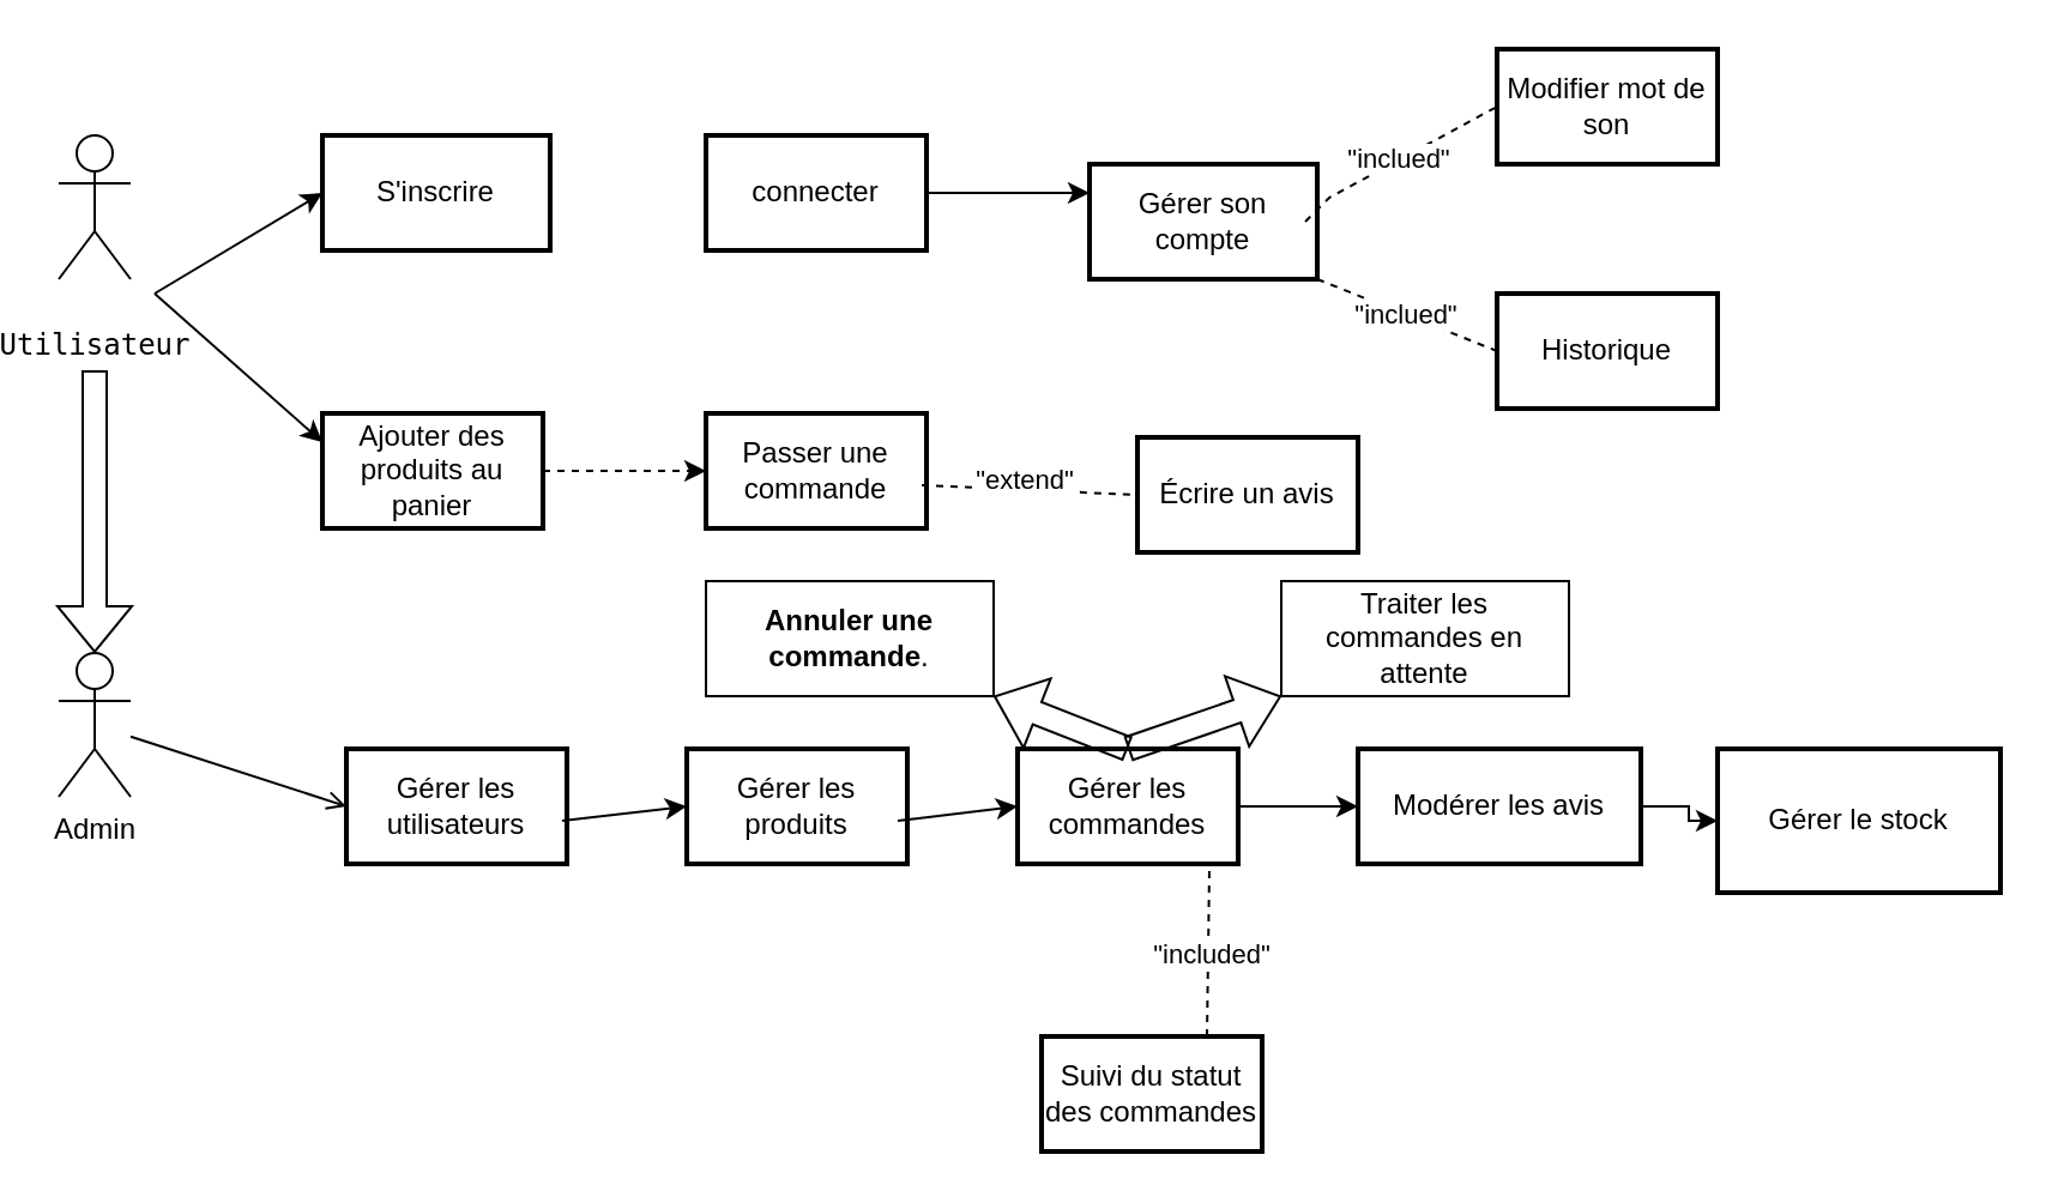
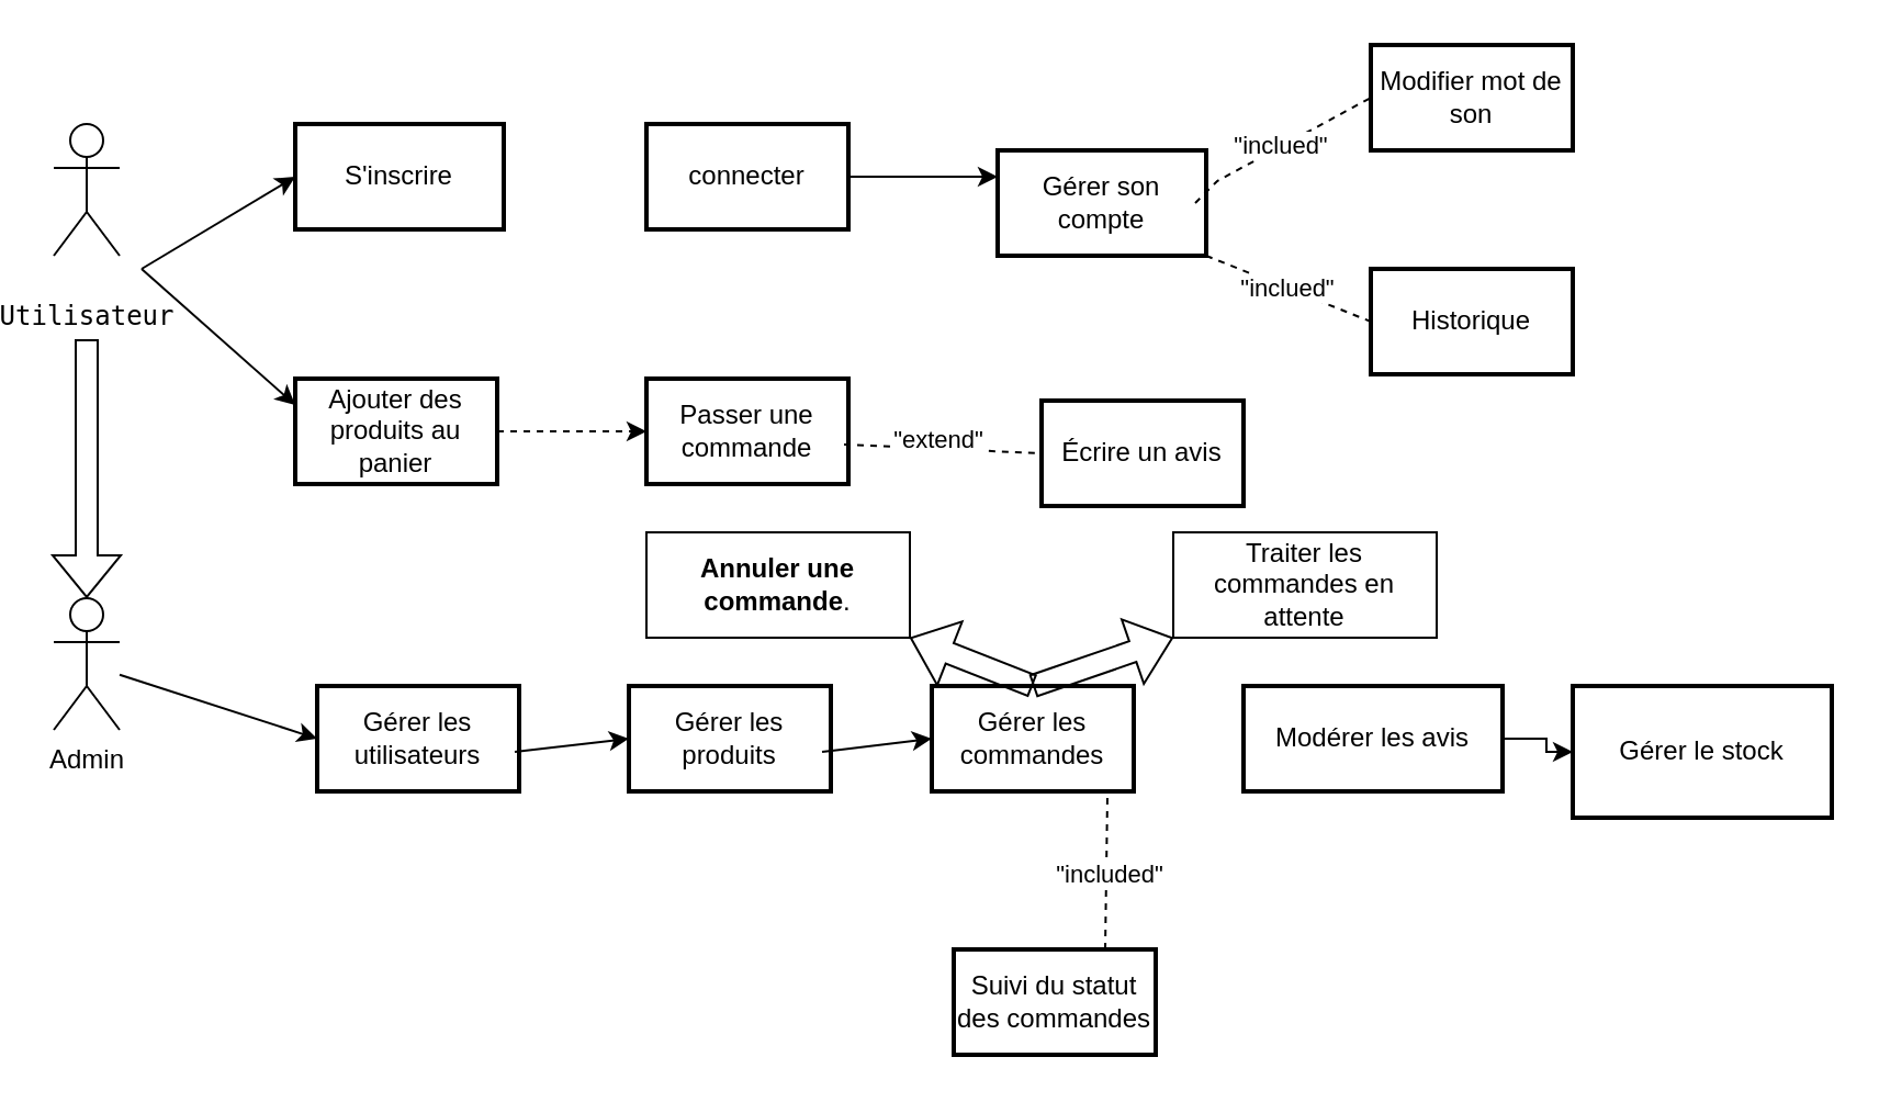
- <mxCell id="21" value="" style="endArrow=open;html=1;rounded=0;entryX=0;entryY=0.5;entryDx=0;entryDy=0;" parent="1" source="14" target="20" edge="1"><mxGeometry width="50" height="50" relative="1" as="geometry"><mxPoint x="50" y="342" as="sourcePoint" /><mxPoint x="100" y="292" as="targetPoint" /></mxGeometry></mxCell>
+ <mxCell id="21" value="" style="endArrow=classic;html=1;rounded=0;entryX=0;entryY=0.5;entryDx=0;entryDy=0;" parent="1" source="14" target="20" edge="1"><mxGeometry width="50" height="50" relative="1" as="geometry"><mxPoint x="50" y="342" as="sourcePoint" /><mxPoint x="100" y="292" as="targetPoint" /></mxGeometry></mxCell>
- <mxCell id="23" value="" style="edgeStyle=orthogonalEdgeStyle;rounded=0;orthogonalLoop=1;jettySize=auto;html=1;" parent="1" source="24" target="31" edge="1"><mxGeometry relative="1" as="geometry" /></mxCell>
